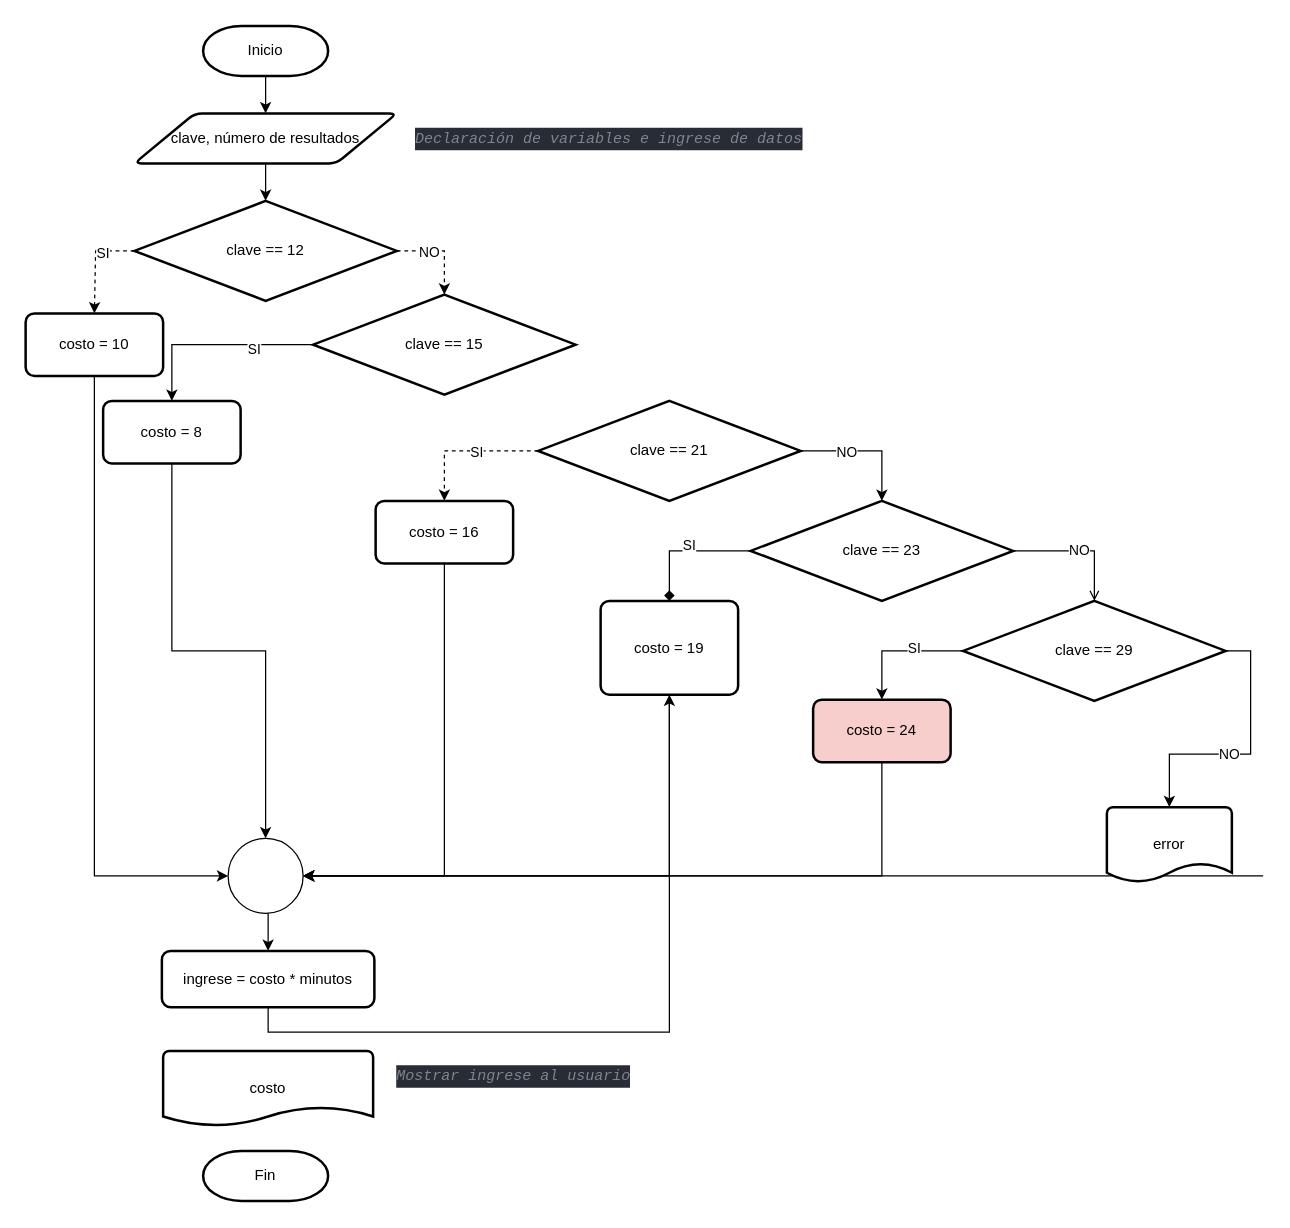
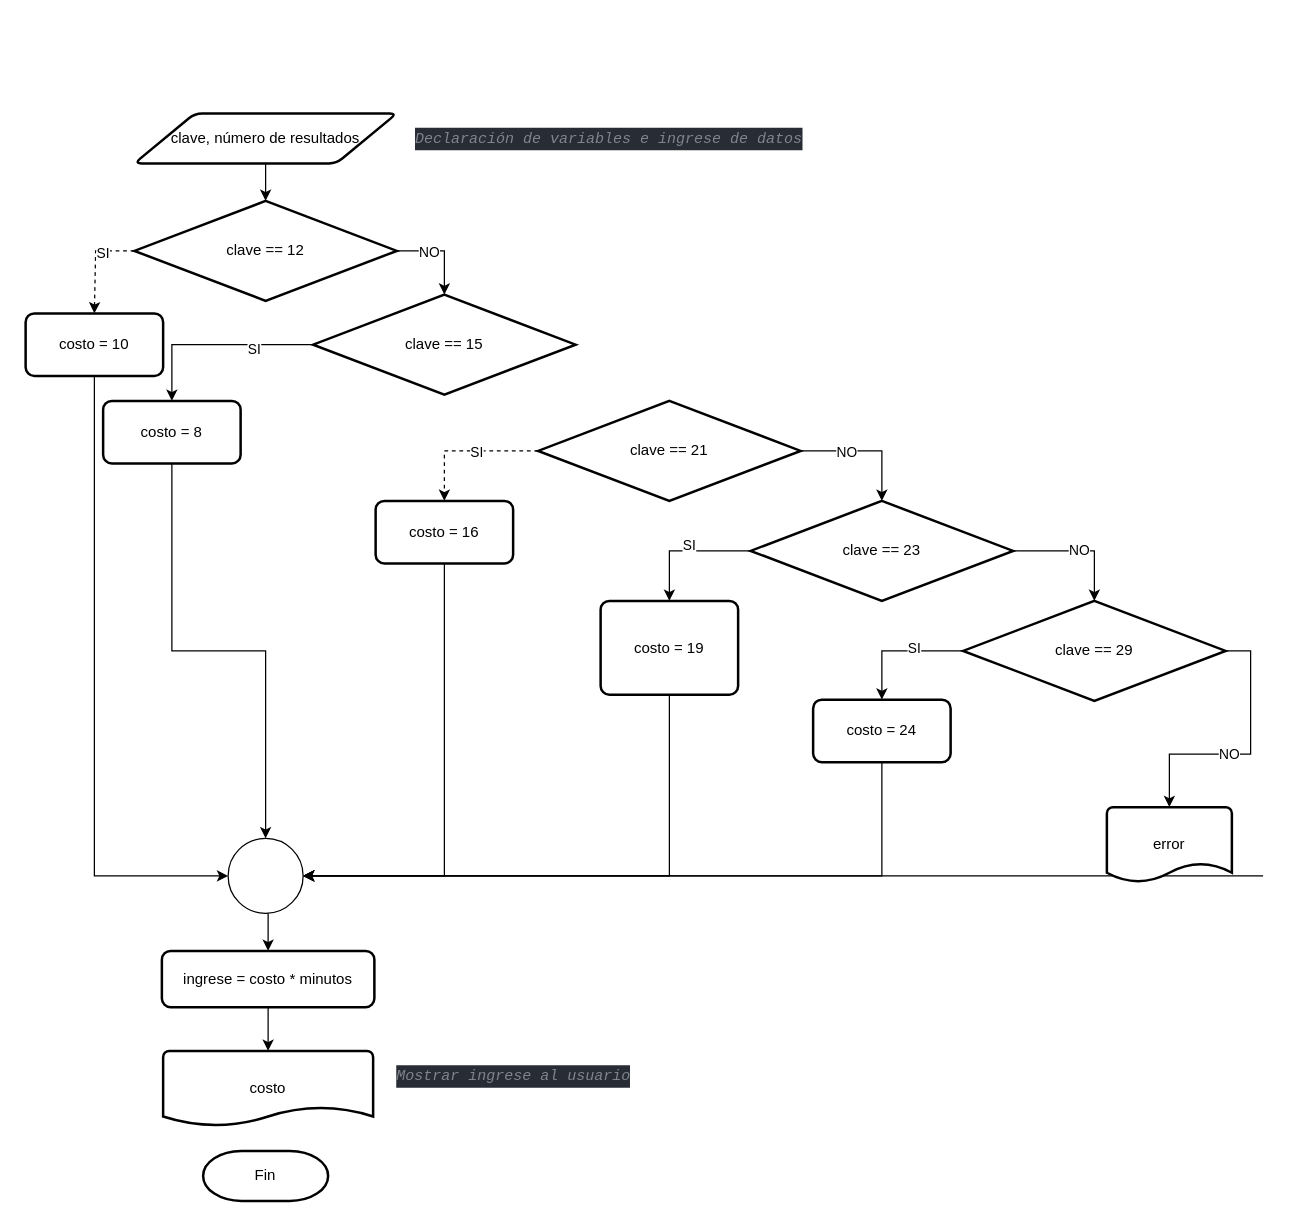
- <mxCell id="2" value="Inicio" style="strokeWidth=2;html=1;shape=mxgraph.flowchart.terminator;whiteSpace=wrap;" vertex="1" parent="1"><mxGeometry x="162" y="20" width="100" height="40" as="geometry" /></mxCell>
- <mxCell id="6" value="" style="endArrow=classic;html=1;rounded=0;exitX=0.5;exitY=1;exitDx=0;exitDy=0;exitPerimeter=0;entryX=0.5;entryY=0;entryDx=0;entryDy=0;" edge="1" parent="1" source="2" target="4"><mxGeometry width="50" height="50" relative="1" as="geometry"><mxPoint x="35" y="220" as="sourcePoint" /><mxPoint x="85" y="170" as="targetPoint" /></mxGeometry></mxCell>
- <mxCell id="9" style="edgeStyle=orthogonalEdgeStyle;rounded=0;orthogonalLoop=1;jettySize=auto;html=1;exitX=1;exitY=0.5;exitDx=0;exitDy=0;exitPerimeter=0;entryX=0.5;entryY=0;entryDx=0;entryDy=0;entryPerimeter=0;dashed=1;" edge="1" parent="1" source="11" target="19"><mxGeometry relative="1" as="geometry"><mxPoint x="500" y="190" as="targetPoint" /><Array as="points"><mxPoint x="355" y="200" /></Array></mxGeometry></mxCell>
+ <mxCell id="9" style="edgeStyle=orthogonalEdgeStyle;rounded=0;orthogonalLoop=1;jettySize=auto;html=1;exitX=1;exitY=0.5;exitDx=0;exitDy=0;exitPerimeter=0;entryX=0.5;entryY=0;entryDx=0;entryDy=0;entryPerimeter=0;" edge="1" parent="1" source="11" target="19"><mxGeometry relative="1" as="geometry"><mxPoint x="500" y="190" as="targetPoint" /><Array as="points"><mxPoint x="355" y="200" /></Array></mxGeometry></mxCell>
- <mxCell id="24" style="edgeStyle=orthogonalEdgeStyle;rounded=0;orthogonalLoop=1;jettySize=auto;html=1;exitX=0;exitY=0.5;exitDx=0;exitDy=0;exitPerimeter=0;entryX=0.5;entryY=0;entryDx=0;entryDy=0;endArrow=diamond;" edge="1" parent="1" source="26" target="39"><mxGeometry relative="1" as="geometry" /></mxCell>
+ <mxCell id="24" style="edgeStyle=orthogonalEdgeStyle;rounded=0;orthogonalLoop=1;jettySize=auto;html=1;exitX=0;exitY=0.5;exitDx=0;exitDy=0;exitPerimeter=0;entryX=0.5;entryY=0;entryDx=0;entryDy=0;" edge="1" parent="1" source="26" target="39"><mxGeometry relative="1" as="geometry" /></mxCell>
- <mxCell id="23" value="NO" style="edgeStyle=orthogonalEdgeStyle;rounded=0;orthogonalLoop=1;jettySize=auto;html=1;exitX=1;exitY=0.5;exitDx=0;exitDy=0;exitPerimeter=0;entryX=0.5;entryY=0;entryDx=0;entryDy=0;entryPerimeter=0;endArrow=open;" edge="1" parent="1" source="26" target="33"><mxGeometry relative="1" as="geometry" /></mxCell>
+ <mxCell id="23" value="NO" style="edgeStyle=orthogonalEdgeStyle;rounded=0;orthogonalLoop=1;jettySize=auto;html=1;exitX=1;exitY=0.5;exitDx=0;exitDy=0;exitPerimeter=0;entryX=0.5;entryY=0;entryDx=0;entryDy=0;entryPerimeter=0;" edge="1" parent="1" source="26" target="33"><mxGeometry relative="1" as="geometry" /></mxCell>
- <mxCell id="41" value="costo = 24" style="rounded=1;whiteSpace=wrap;html=1;absoluteArcSize=1;arcSize=14;strokeWidth=2;fillColor=#f8cecc;" vertex="1" parent="1"><mxGeometry x="650" y="559" width="110" height="50" as="geometry" /></mxCell>
+ <mxCell id="41" value="costo = 24" style="rounded=1;whiteSpace=wrap;html=1;absoluteArcSize=1;arcSize=14;strokeWidth=2;" vertex="1" parent="1"><mxGeometry x="650" y="559" width="110" height="50" as="geometry" /></mxCell>
- <mxCell id="46" style="edgeStyle=orthogonalEdgeStyle;rounded=0;orthogonalLoop=1;jettySize=auto;html=1;exitX=0.5;exitY=1;exitDx=0;exitDy=0;" edge="1" parent="1" source="47" target="39"><mxGeometry relative="1" as="geometry" /></mxCell>
+ <mxCell id="46" style="edgeStyle=orthogonalEdgeStyle;rounded=0;orthogonalLoop=1;jettySize=auto;html=1;exitX=0.5;exitY=1;exitDx=0;exitDy=0;entryX=0.5;entryY=0;entryDx=0;entryDy=0;entryPerimeter=0;" edge="1" parent="1" source="47" target="12"><mxGeometry relative="1" as="geometry" /></mxCell>
